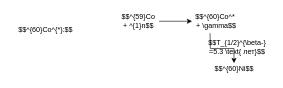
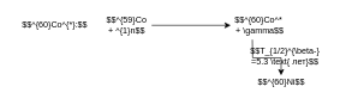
- <mxCell id="4" value="$$^{59}Co &lt;br&gt;+ ^{1}n$$" style="text;html=1;resizable=0;autosize=1;align=center;verticalAlign=middle;points=[];fillColor=none;strokeColor=none;rounded=0;" parent="1" vertex="1"><mxGeometry x="195" y="20" width="70" height="30" as="geometry" /></mxCell>
+ <mxCell id="4" value="$$^{59}Co &lt;br&gt;+ ^{1}n$$" style="text;html=1;resizable=0;autosize=1;align=center;verticalAlign=middle;points=[];fillColor=none;strokeColor=none;rounded=0;" parent="1" vertex="1"><mxGeometry x="140" y="20" width="70" height="30" as="geometry" /></mxCell>
- <mxCell id="2" value="$$^{60}Co^{*}:$$" style="text;html=1;resizable=0;autosize=1;align=center;verticalAlign=middle;points=[];fillColor=none;strokeColor=none;rounded=0;" parent="1" vertex="1"><mxGeometry x="20" y="40" width="110" height="20" as="geometry" /></mxCell>
+ <mxCell id="2" value="$$^{60}Co^{*}:$$" style="text;html=1;resizable=0;autosize=1;align=center;verticalAlign=middle;points=[];fillColor=none;strokeColor=none;rounded=0;" parent="1" vertex="1"><mxGeometry x="20" y="25" width="110" height="20" as="geometry" /></mxCell>
